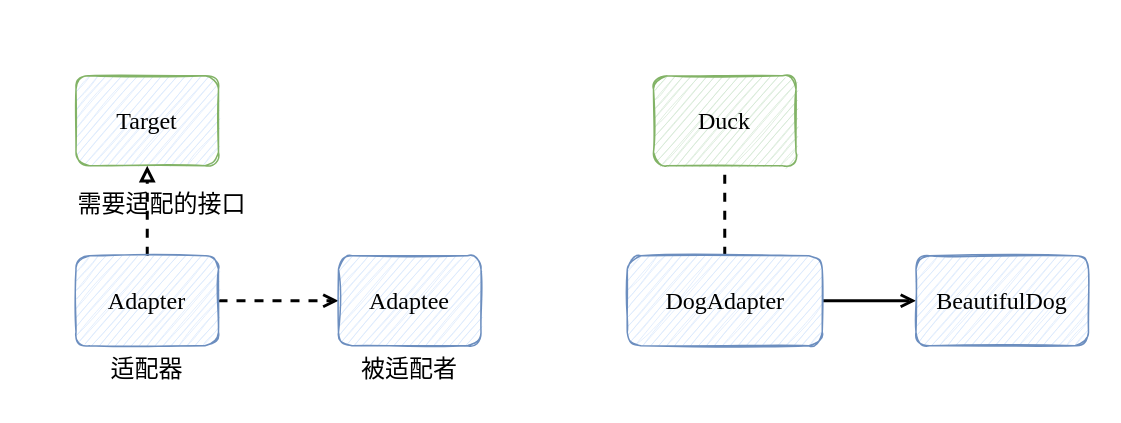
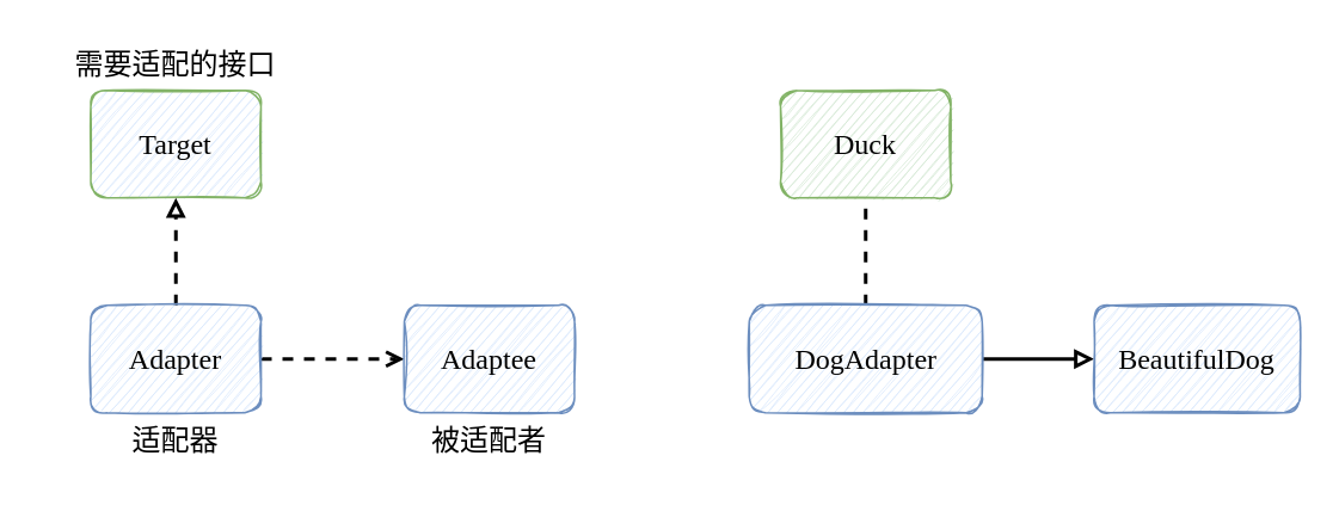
- <mxCell id="3" value="&lt;font face=&quot;Comic Sans MS&quot;&gt;&lt;span style=&quot;font-size: 16px;&quot;&gt;需要适配的接口&lt;/span&gt;&lt;/font&gt;" style="text;html=1;strokeColor=none;fillColor=none;align=center;verticalAlign=middle;whiteSpace=wrap;rounded=0;" vertex="1" parent="1"><mxGeometry x="30" y="120" width="155" height="30" as="geometry" /></mxCell>
+ <mxCell id="3" value="&lt;font face=&quot;Comic Sans MS&quot;&gt;&lt;span style=&quot;font-size: 16px;&quot;&gt;需要适配的接口&lt;/span&gt;&lt;/font&gt;" style="text;html=1;strokeColor=none;fillColor=none;align=center;verticalAlign=middle;whiteSpace=wrap;rounded=0;" vertex="1" parent="1"><mxGeometry x="20" y="20" width="155" height="30" as="geometry" /></mxCell>
- <mxCell id="13" style="edgeStyle=orthogonalEdgeStyle;rounded=0;orthogonalLoop=1;jettySize=auto;html=1;strokeWidth=2;fontFamily=Comic Sans MS;fontSize=16;endArrow=open;endFill=0;" edge="1" parent="1" source="14" target="15"><mxGeometry relative="1" as="geometry" /></mxCell>
+ <mxCell id="13" style="edgeStyle=orthogonalEdgeStyle;rounded=0;orthogonalLoop=1;jettySize=auto;html=1;strokeWidth=2;fontFamily=Comic Sans MS;fontSize=16;endArrow=block;endFill=0;" edge="1" parent="1" source="14" target="15"><mxGeometry relative="1" as="geometry" /></mxCell>
